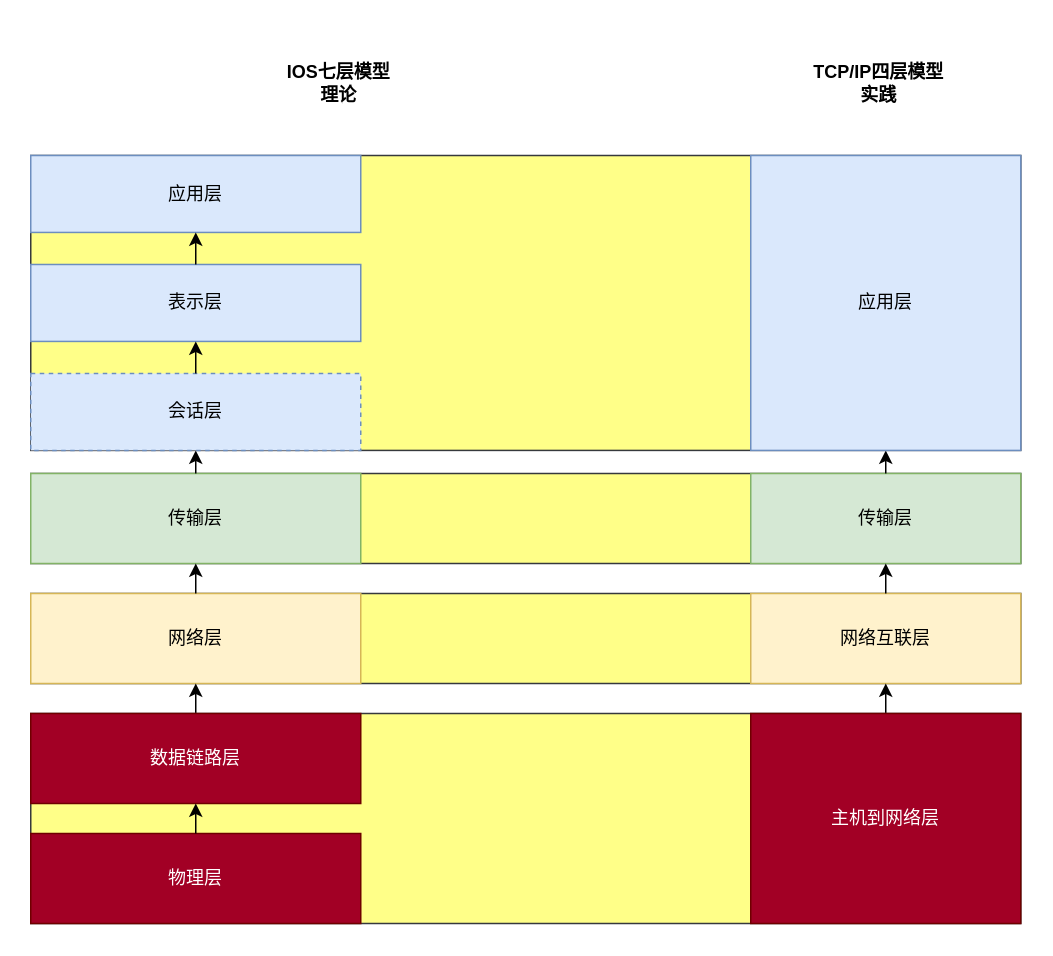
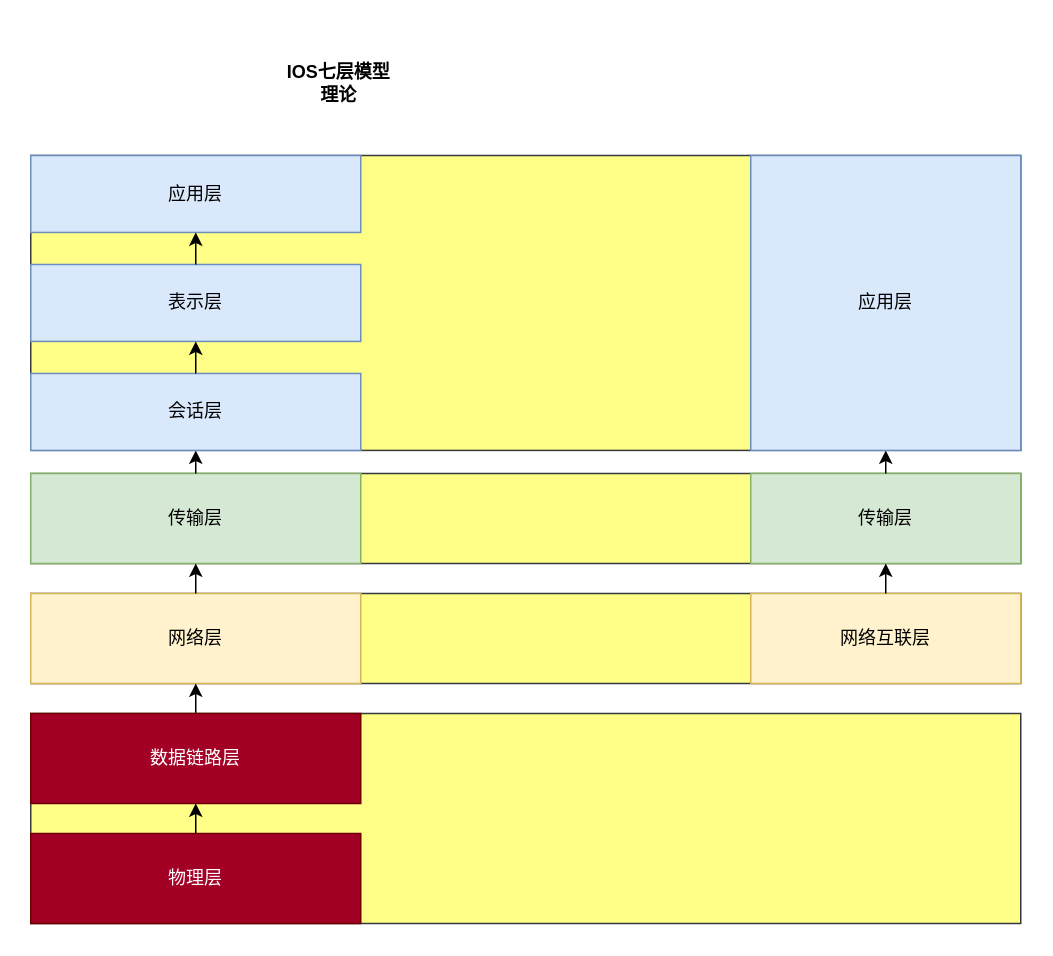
- <mxCell id="27" value="&lt;h4&gt;TCP/IP四层模型&lt;br&gt;实践&lt;/h4&gt;" style="text;html=1;align=center;verticalAlign=middle;resizable=0;points=[];autosize=1;strokeColor=none;fillColor=none;" vertex="1" parent="1"><mxGeometry x="530" y="20" width="110" height="70" as="geometry" /></mxCell>
- <mxCell id="18" value="会话层" style="rounded=0;whiteSpace=wrap;html=1;fillColor=#dae8fc;strokeColor=#6c8ebf;dashed=1;" vertex="1" parent="14"><mxGeometry y="145.323" width="220" height="51.29" as="geometry" /></mxCell>
+ <mxCell id="18" value="会话层" style="rounded=0;whiteSpace=wrap;html=1;fillColor=#dae8fc;strokeColor=#6c8ebf;" vertex="1" parent="14"><mxGeometry y="145.323" width="220" height="51.29" as="geometry" /></mxCell>
- <mxCell id="13" value="" style="endArrow=classic;html=1;rounded=0;entryX=0.5;entryY=1;entryDx=0;entryDy=0;exitX=0.5;exitY=0;exitDx=0;exitDy=0;" edge="1" parent="1" source="24" target="7"><mxGeometry width="50" height="50" relative="1" as="geometry"><mxPoint x="800" y="565" as="sourcePoint" /><mxPoint x="850" y="515" as="targetPoint" /></mxGeometry></mxCell>
- <mxCell id="24" value="主机到网络层" style="rounded=0;whiteSpace=wrap;html=1;fillColor=#a20025;fontColor=#ffffff;strokeColor=#6F0000;" vertex="1" parent="21"><mxGeometry x="480" width="180" height="140" as="geometry" /></mxCell>
